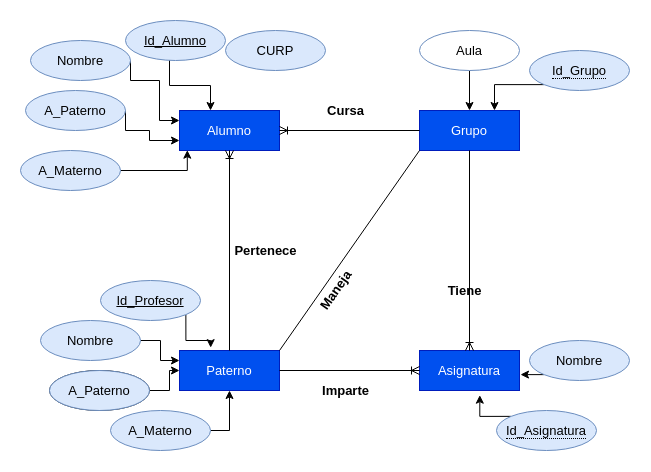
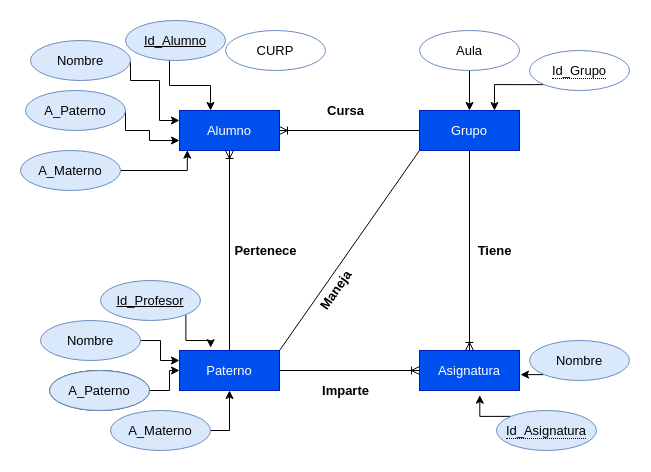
- <mxCell id="7" value="CURP" style="ellipse;whiteSpace=wrap;html=1;align=center;fillColor=#dae8fc;strokeColor=#6c8ebf;fontSize=13;" vertex="1" parent="1"><mxGeometry x="225" y="30" width="100" height="40" as="geometry" /></mxCell>
+ <mxCell id="7" value="CURP" style="ellipse;whiteSpace=wrap;html=1;align=center;fillColor=#ffffff;strokeColor=#6c8ebf;fontSize=13;" vertex="1" parent="1"><mxGeometry x="225" y="30" width="100" height="40" as="geometry" /></mxCell>
- <mxCell id="14" value="&lt;span style=&quot;border-bottom: 1px dotted; font-size: 13px;&quot;&gt;Id_Grupo&lt;/span&gt;" style="ellipse;whiteSpace=wrap;html=1;align=center;fillColor=#dae8fc;strokeColor=#6c8ebf;fontSize=13;" vertex="1" parent="1"><mxGeometry x="529" y="50" width="100" height="40" as="geometry" /></mxCell>
+ <mxCell id="14" value="&lt;span style=&quot;border-bottom: 1px dotted; font-size: 13px;&quot;&gt;Id_Grupo&lt;/span&gt;" style="ellipse;whiteSpace=wrap;html=1;align=center;fillColor=#ffffff;strokeColor=#6c8ebf;fontSize=13;" vertex="1" parent="1"><mxGeometry x="529" y="50" width="100" height="40" as="geometry" /></mxCell>
- <mxCell id="42" value="Tiene" style="text;html=1;align=center;verticalAlign=middle;resizable=0;points=[];autosize=1;fontStyle=1;horizontal=1;fontSize=13;" vertex="1" parent="1"><mxGeometry x="439" y="280" width="50" height="20" as="geometry" /></mxCell>
+ <mxCell id="42" value="Tiene" style="text;html=1;align=center;verticalAlign=middle;resizable=0;points=[];autosize=1;fontStyle=1;horizontal=1;fontSize=13;" vertex="1" parent="1"><mxGeometry x="469" y="240" width="50" height="20" as="geometry" /></mxCell>
